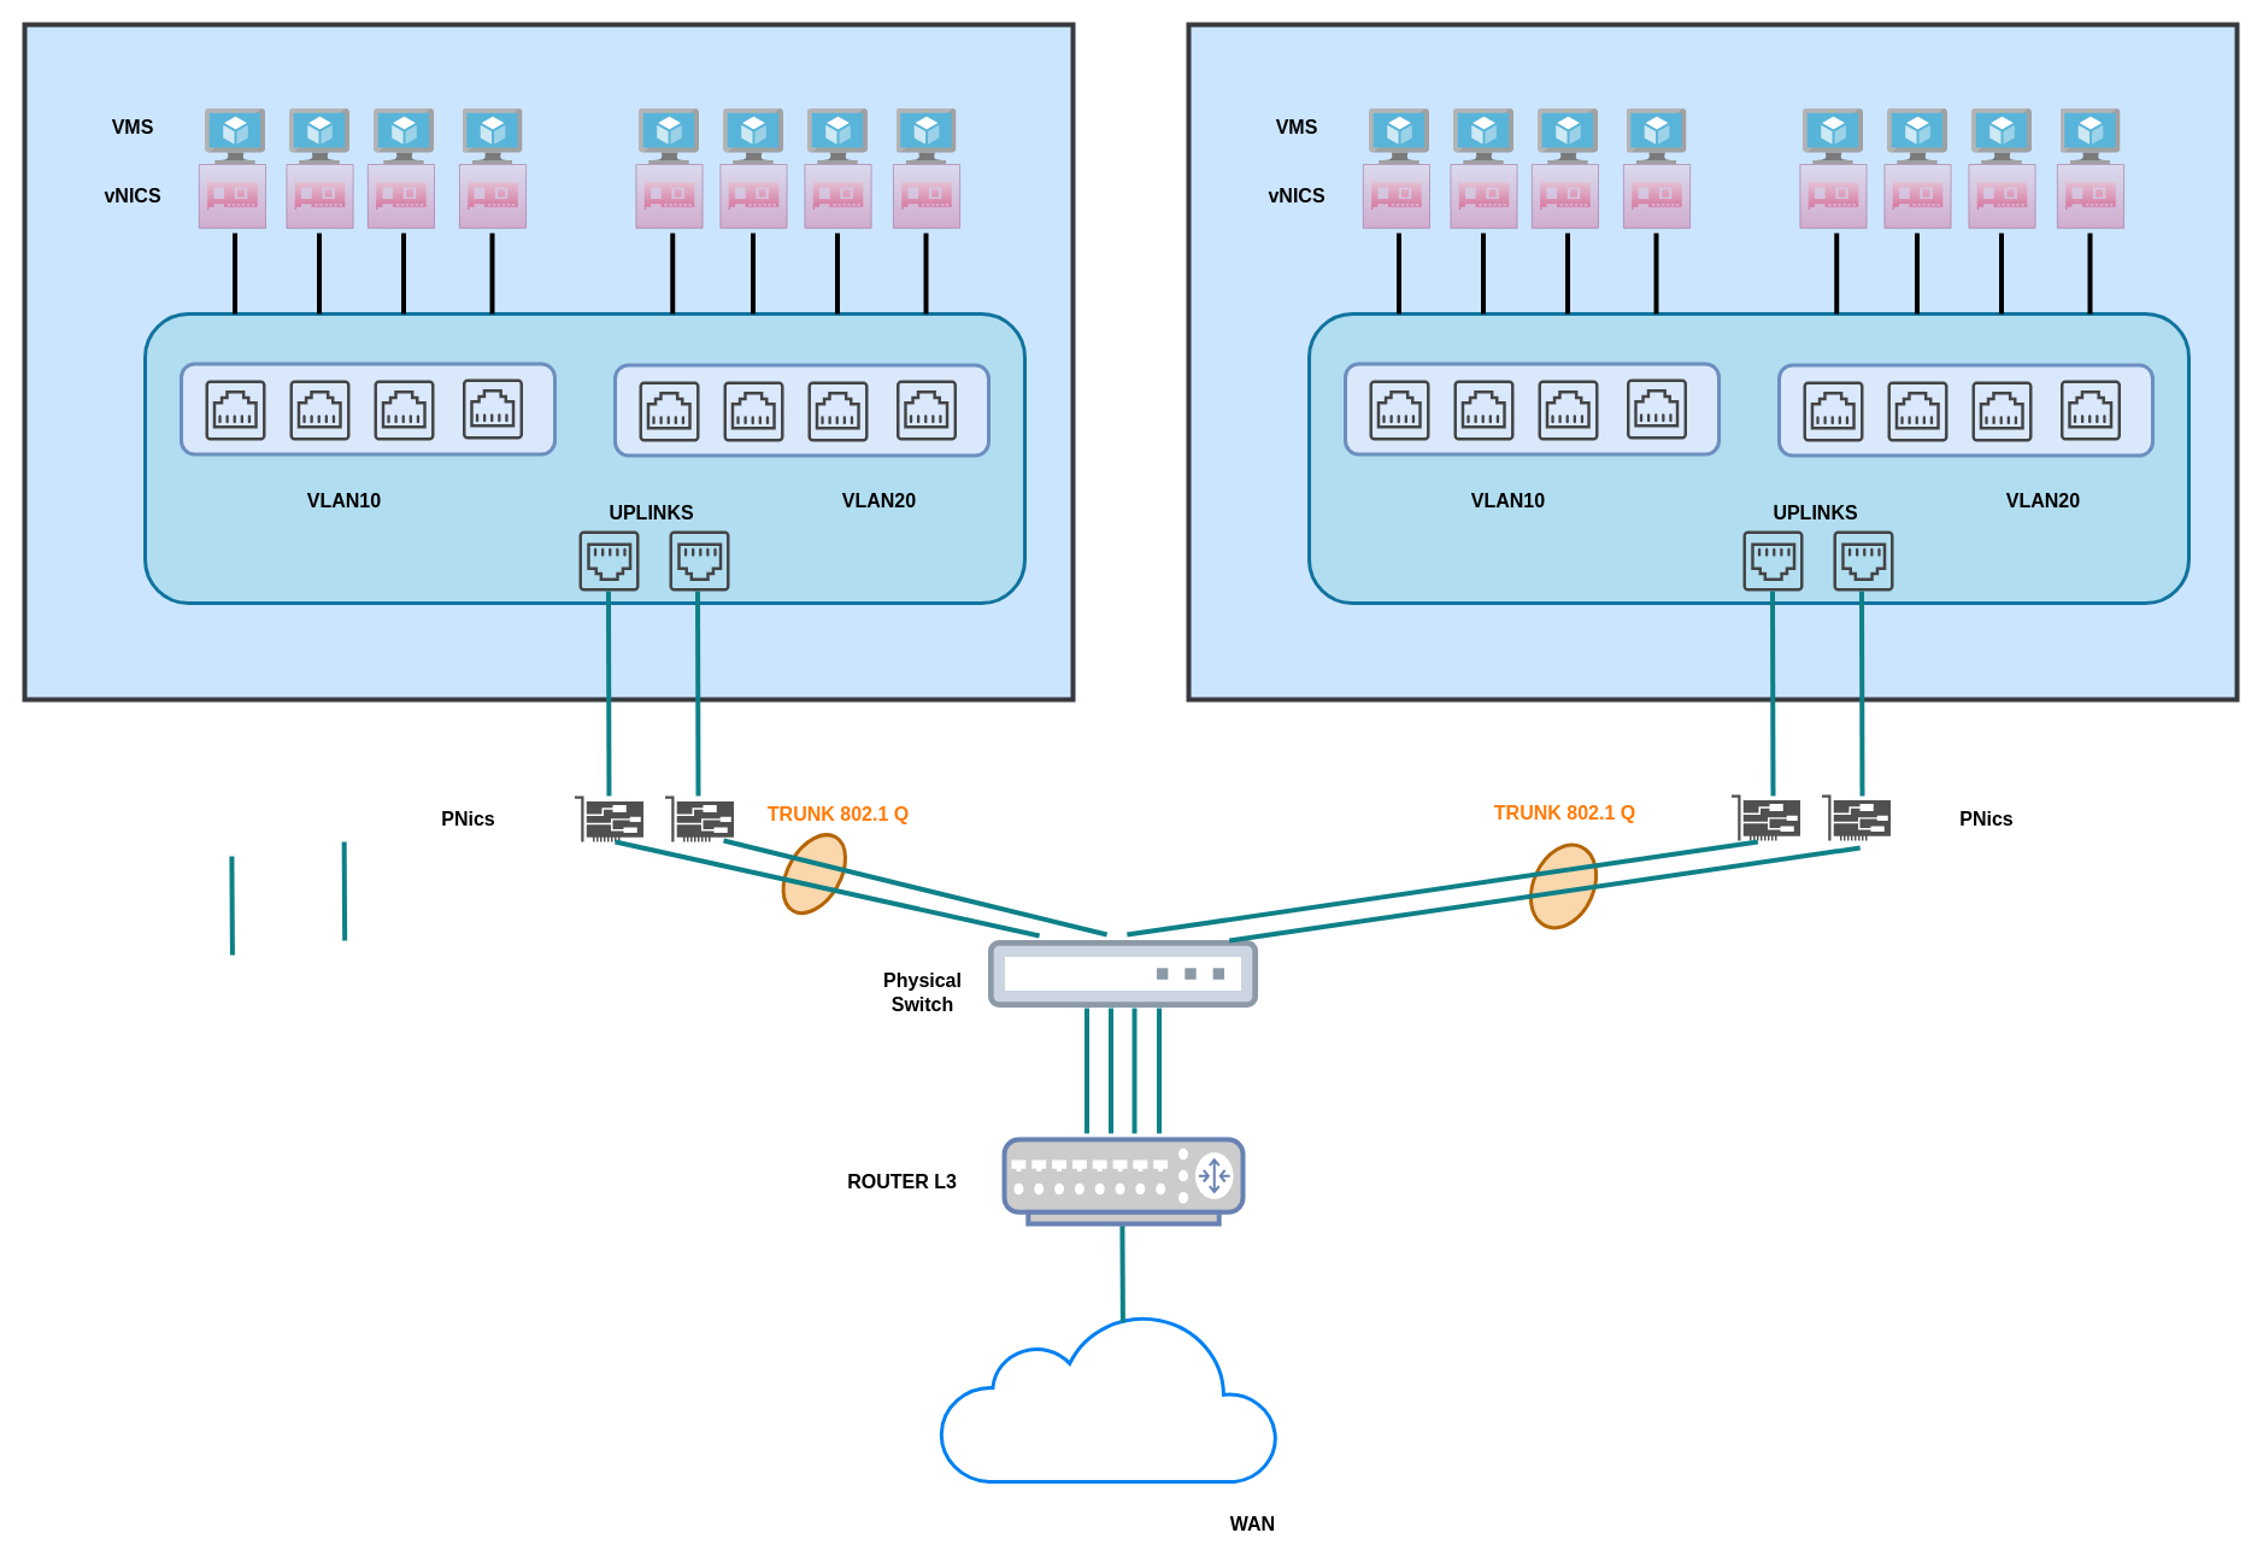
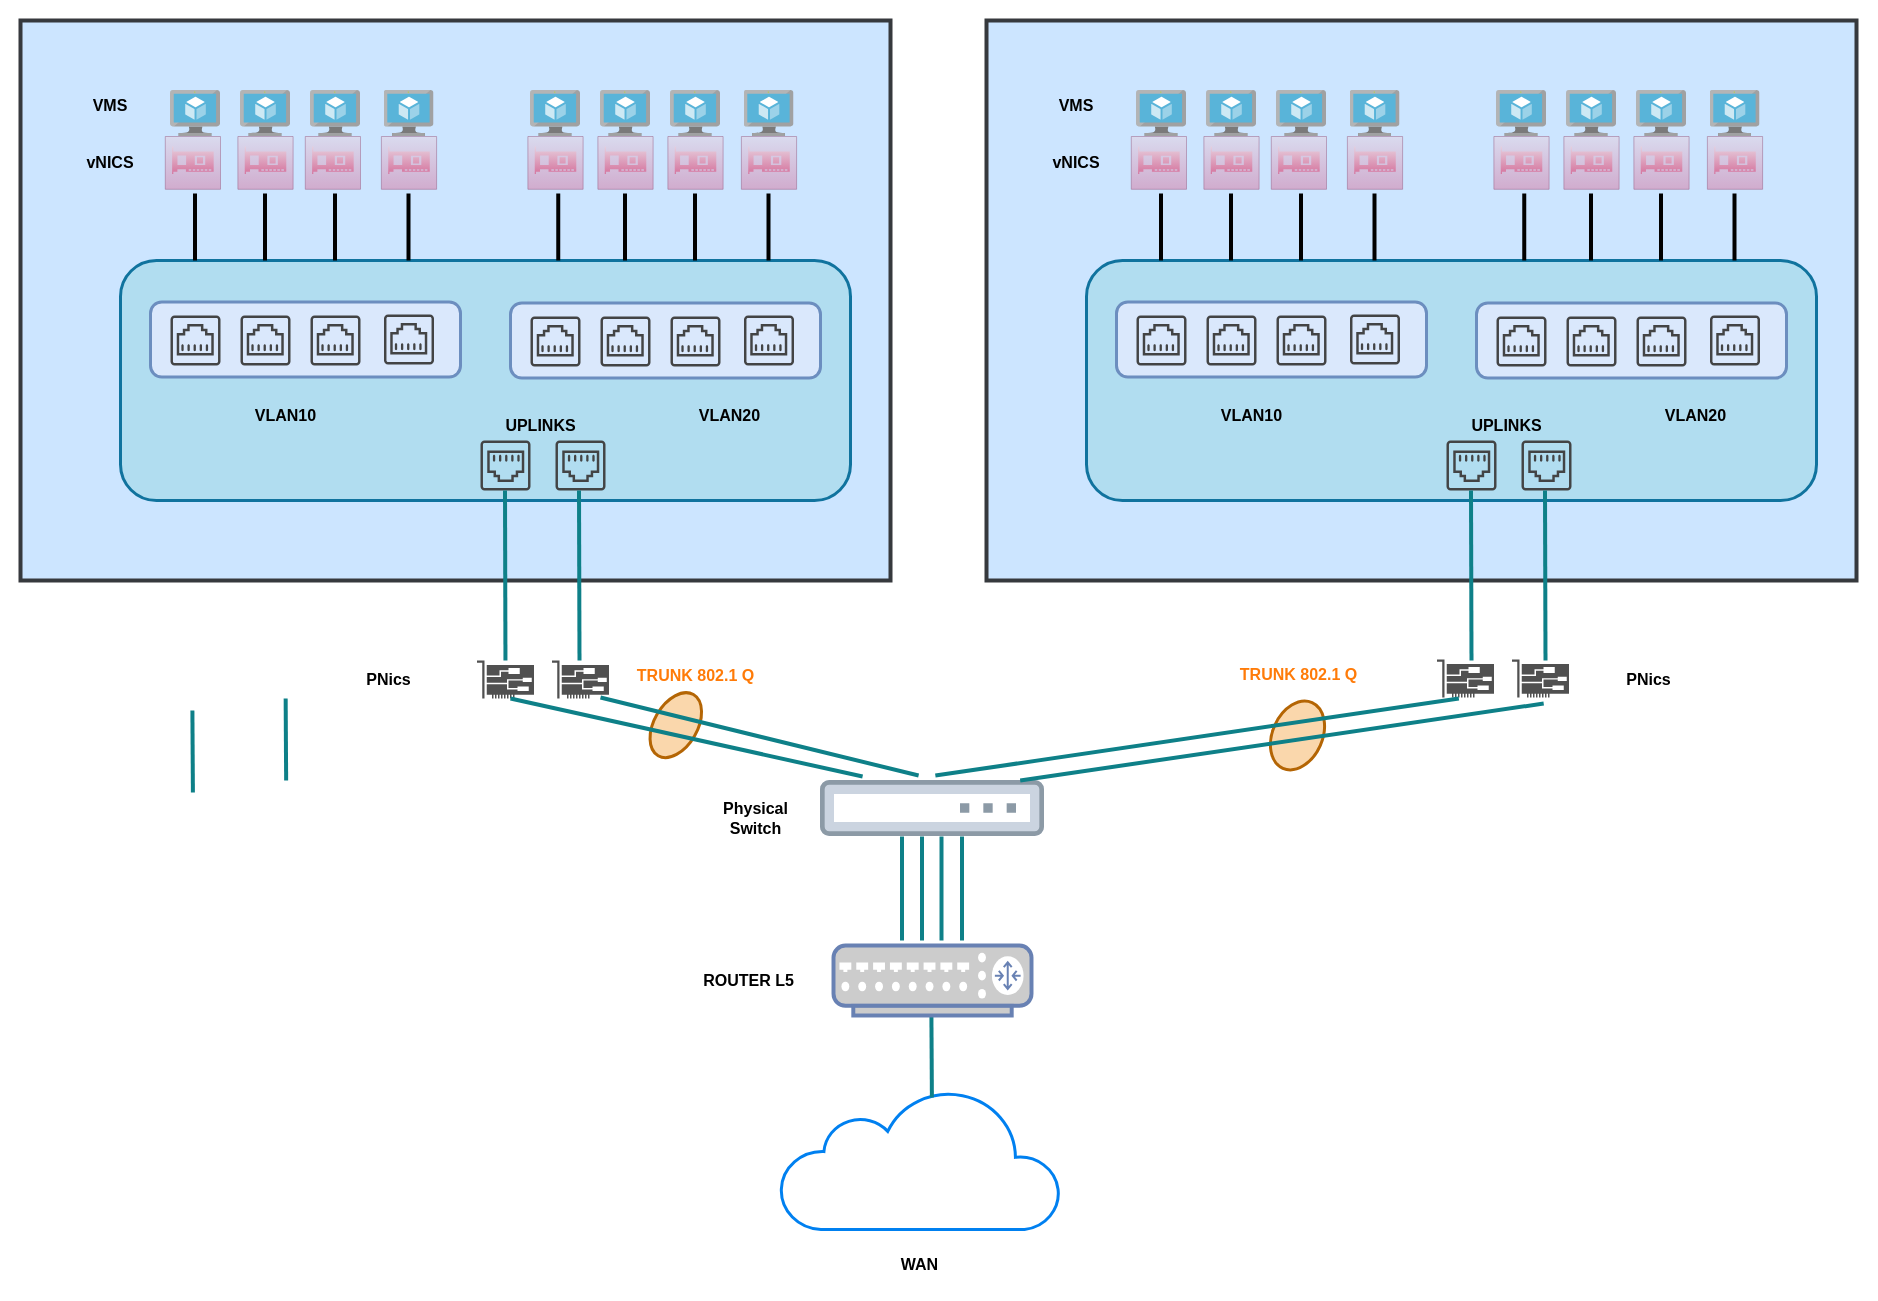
- <mxCell id="116" value="Physical Switch" style="text;html=1;strokeColor=none;fillColor=none;align=center;verticalAlign=middle;whiteSpace=wrap;rounded=0;fontSize=16;fontStyle=1" vertex="1" parent="1"><mxGeometry x="717" y="808" width="96.5" height="30" as="geometry" /></mxCell>
+ <mxCell id="116" value="Physical Switch" style="text;html=1;strokeColor=none;fillColor=none;align=center;verticalAlign=middle;whiteSpace=wrap;rounded=0;fontSize=16;fontStyle=1" vertex="1" parent="1"><mxGeometry x="707" y="803" width="96.5" height="30" as="geometry" /></mxCell>
- <mxCell id="118" value="ROUTER L3" style="text;html=1;strokeColor=none;fillColor=none;align=center;verticalAlign=middle;whiteSpace=wrap;rounded=0;fontSize=16;fontStyle=1" vertex="1" parent="1"><mxGeometry x="699.6" y="965" width="96.5" height="30" as="geometry" /></mxCell>
+ <mxCell id="118" value="ROUTER L5" style="text;html=1;strokeColor=none;fillColor=none;align=center;verticalAlign=middle;whiteSpace=wrap;rounded=0;fontSize=16;fontStyle=1" vertex="1" parent="1"><mxGeometry x="699.6" y="965" width="96.5" height="30" as="geometry" /></mxCell>
- <mxCell id="54" value="WAN" style="text;html=1;strokeColor=none;fillColor=none;align=center;verticalAlign=middle;whiteSpace=wrap;rounded=0;fontSize=16;fontStyle=1" vertex="1" parent="1"><mxGeometry x="940.3" y="1249" width="199.4" height="30" as="geometry" /></mxCell>
+ <mxCell id="54" value="WAN" style="text;html=1;strokeColor=none;fillColor=none;align=center;verticalAlign=middle;whiteSpace=wrap;rounded=0;fontSize=16;fontStyle=1" vertex="1" parent="1"><mxGeometry x="820.3" y="1249" width="199.4" height="30" as="geometry" /></mxCell>
